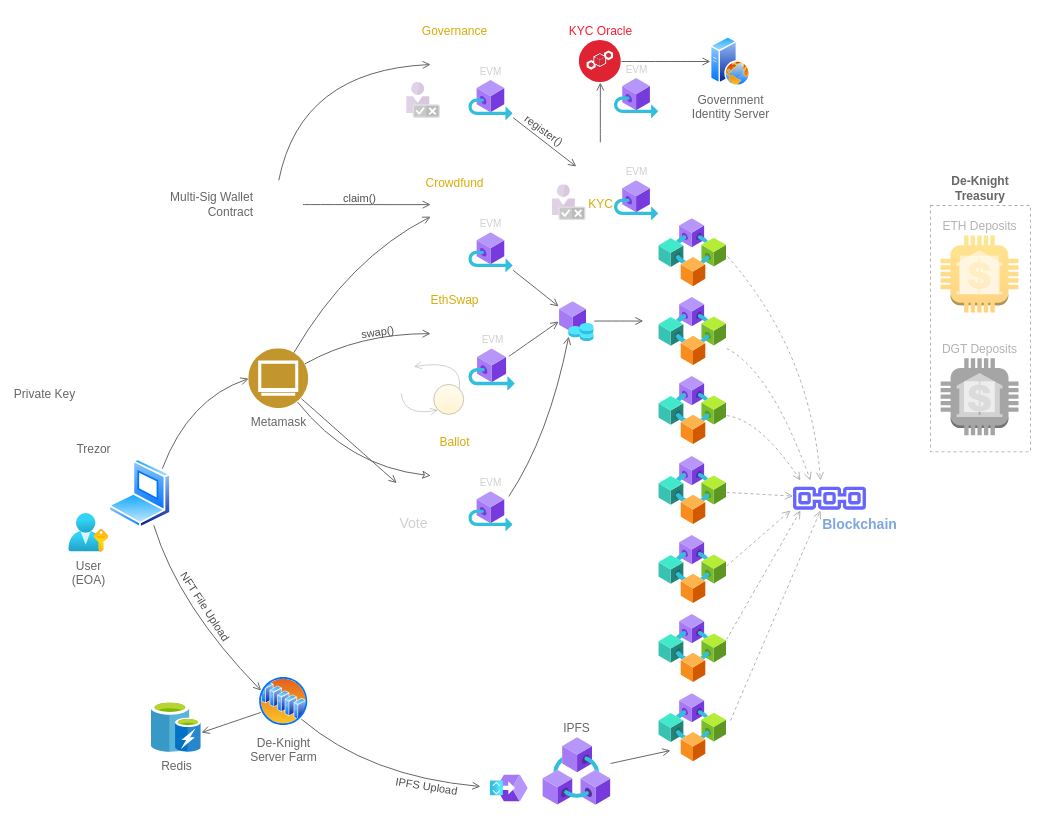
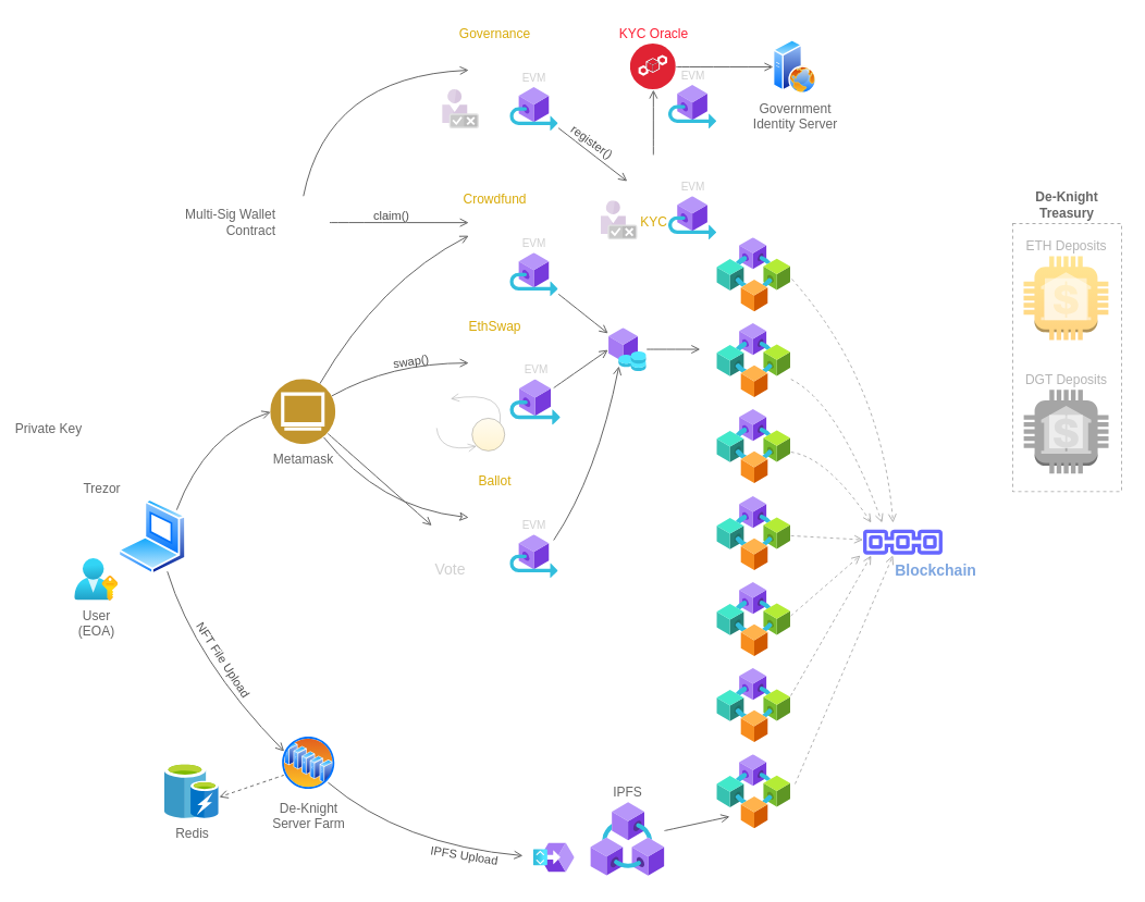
- <mxCell id="23" style="edgeStyle=none;curved=1;orthogonalLoop=1;jettySize=auto;html=1;strokeColor=#666666;fontSize=12;fontColor=#666666;endArrow=open;endFill=0;entryX=1.003;entryY=0.6;entryDx=0;entryDy=0;entryPerimeter=0;exitX=0;exitY=0.75;exitDx=0;exitDy=0;" edge="1" parent="1" source="24" target="83"><mxGeometry relative="1" as="geometry"><mxPoint x="300" y="680" as="sourcePoint" /><mxPoint x="360" y="650" as="targetPoint" /></mxGeometry></mxCell>
+ <mxCell id="23" style="edgeStyle=none;curved=1;orthogonalLoop=1;jettySize=auto;html=1;strokeColor=#666666;fontSize=12;fontColor=#666666;endArrow=open;endFill=0;entryX=1.003;entryY=0.6;entryDx=0;entryDy=0;entryPerimeter=0;exitX=0;exitY=0.75;exitDx=0;exitDy=0;dashed=1;" edge="1" parent="1" source="24" target="83"><mxGeometry relative="1" as="geometry"><mxPoint x="300" y="680" as="sourcePoint" /><mxPoint x="360" y="650" as="targetPoint" /></mxGeometry></mxCell>
